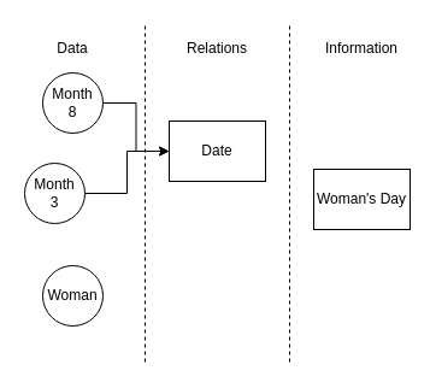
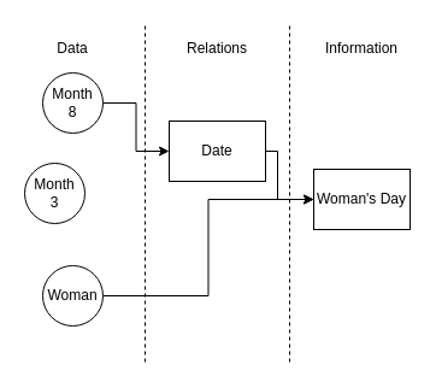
+ <mxCell id="13" style="edgeStyle=orthogonalEdgeStyle;rounded=0;orthogonalLoop=1;jettySize=auto;html=1;exitX=1;exitY=0.5;exitDx=0;exitDy=0;entryX=0;entryY=0.5;entryDx=0;entryDy=0;" edge="1" parent="1" source="14" target="15"><mxGeometry relative="1" as="geometry"><Array as="points"><mxPoint x="230" y="125" /><mxPoint x="230" y="165" /></Array></mxGeometry></mxCell>
- <mxCell id="9" style="edgeStyle=orthogonalEdgeStyle;rounded=0;orthogonalLoop=1;jettySize=auto;html=1;exitX=1;exitY=0.5;exitDx=0;exitDy=0;entryX=0;entryY=0.5;entryDx=0;entryDy=0;" edge="1" parent="1" source="10" target="14"><mxGeometry relative="1" as="geometry" /></mxCell>
+ <mxCell id="11" style="edgeStyle=orthogonalEdgeStyle;rounded=0;orthogonalLoop=1;jettySize=auto;html=1;exitX=1;exitY=0.5;exitDx=0;exitDy=0;entryX=0;entryY=0.5;entryDx=0;entryDy=0;" edge="1" parent="1" source="12" target="15"><mxGeometry relative="1" as="geometry" /></mxCell>
